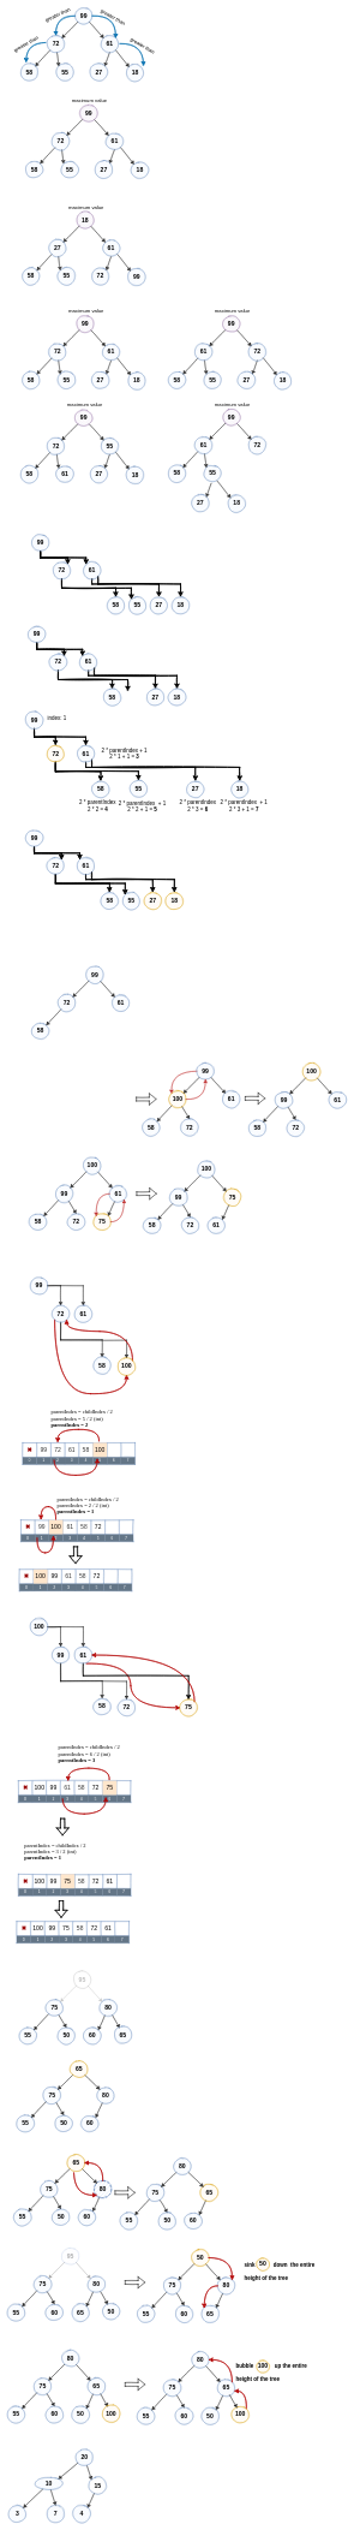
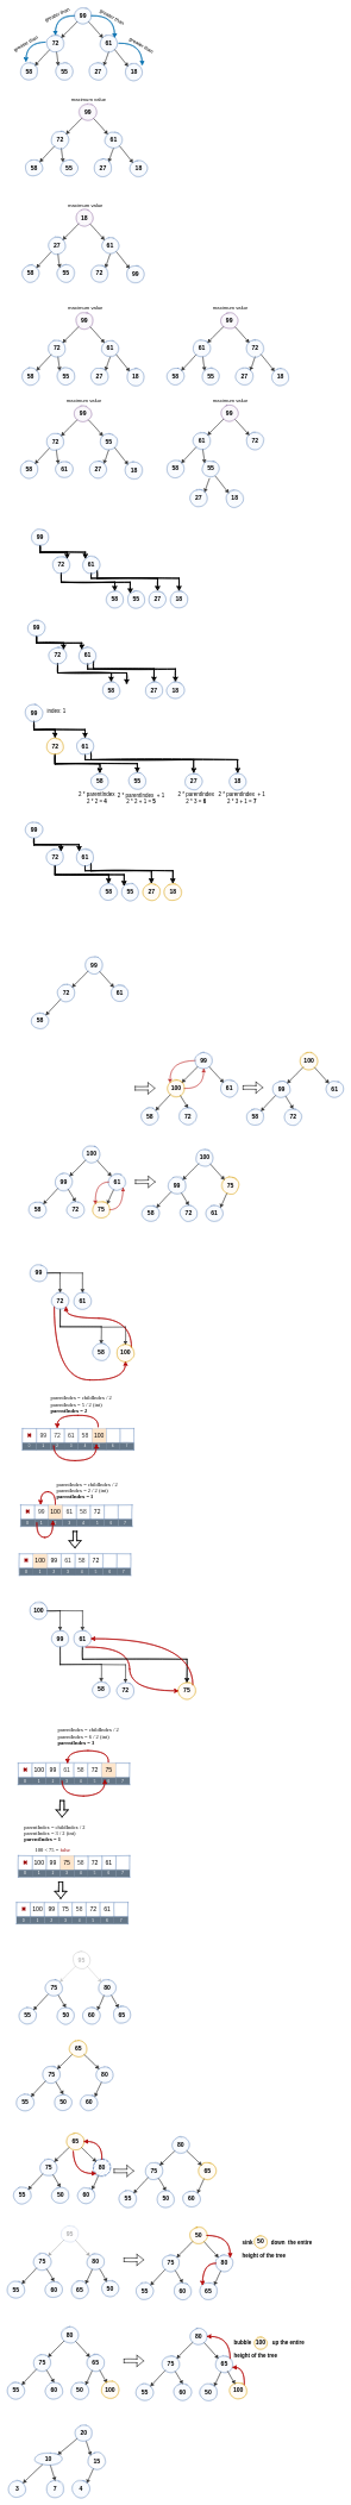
- <mxCell id="260" value="2 * parentIndex + 1 &lt;br&gt;2 * 1 + 1 = &lt;b&gt;3&lt;/b&gt;" style="text;html=1;strokeColor=none;fillColor=none;align=center;verticalAlign=middle;whiteSpace=wrap;rounded=0;fontColor=#000000;fontSize=15;" parent="1" vertex="1"><mxGeometry x="260.75" y="2078" width="167.25" height="20" as="geometry" /></mxCell>
+ <mxCell id="367" value="&lt;font face=&quot;Lucida Console&quot; style=&quot;font-size: 15px&quot;&gt;100 &amp;lt; 75 = &lt;font color=&quot;#990000&quot;&gt;false&lt;/font&gt;&lt;br&gt;&lt;/font&gt;" style="text;html=1;align=left;verticalAlign=middle;resizable=0;points=[];autosize=1;fontSize=15;fontColor=#000000;" parent="1" vertex="1"><mxGeometry x="96" y="5168" width="154" height="23" as="geometry" /></mxCell>
